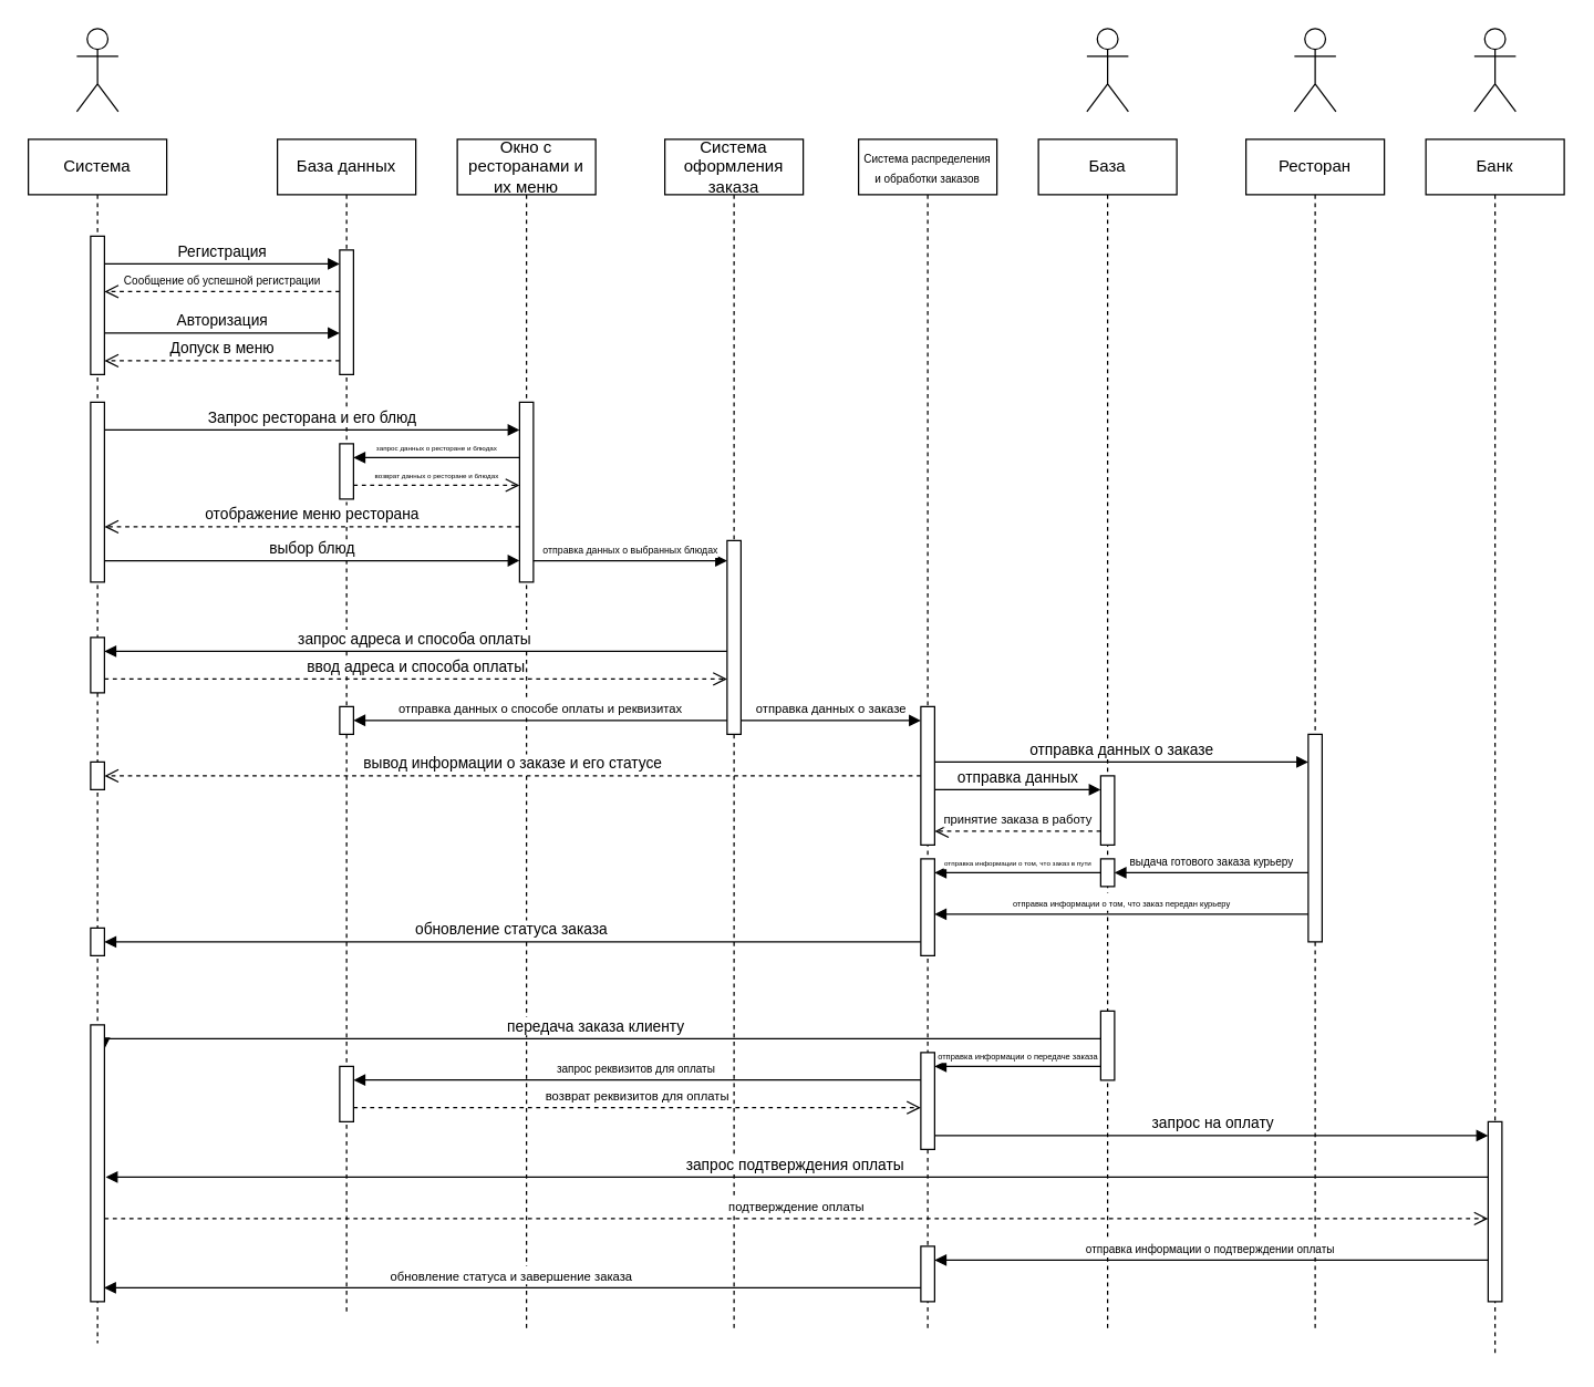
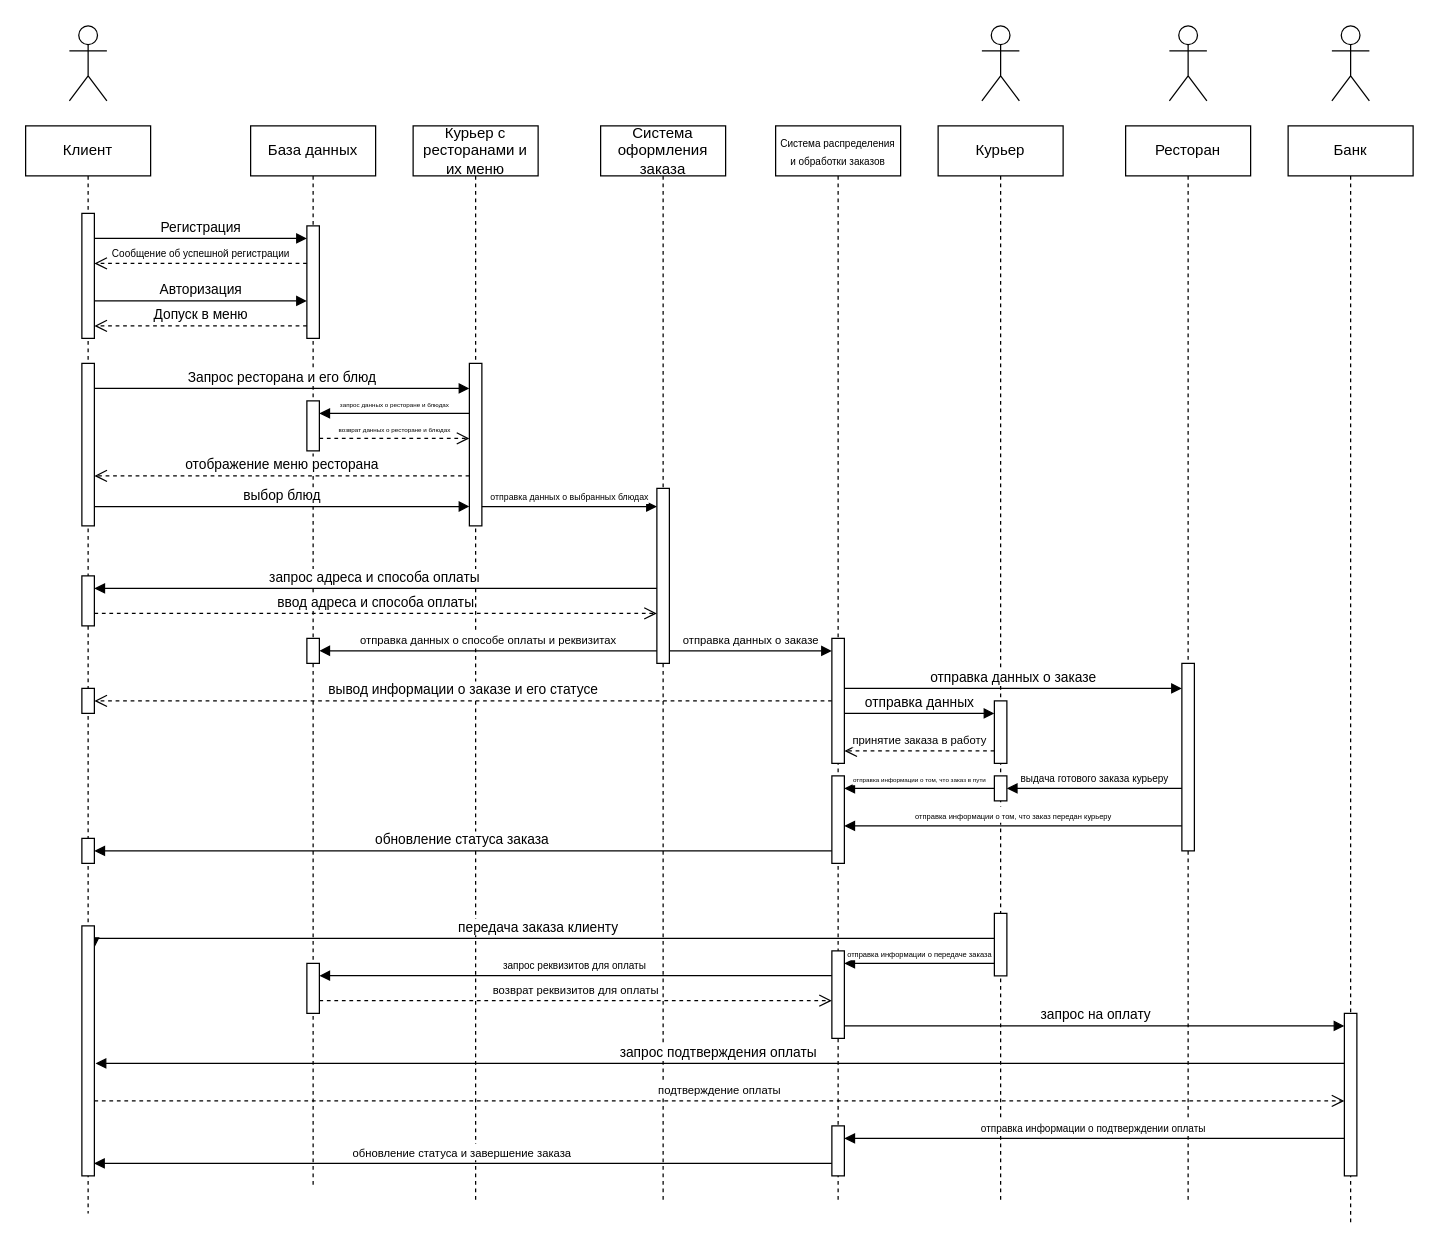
- <mxCell id="2" value="Система" style="shape=umlLifeline;perimeter=lifelinePerimeter;whiteSpace=wrap;html=1;container=0;dropTarget=0;collapsible=0;recursiveResize=0;outlineConnect=0;portConstraint=eastwest;newEdgeStyle={&quot;edgeStyle&quot;:&quot;elbowEdgeStyle&quot;,&quot;elbow&quot;:&quot;vertical&quot;,&quot;curved&quot;:0,&quot;rounded&quot;:0};" parent="1" vertex="1"><mxGeometry x="20" y="100" width="100" height="870" as="geometry" /></mxCell>
+ <mxCell id="2" value="Клиент" style="shape=umlLifeline;perimeter=lifelinePerimeter;whiteSpace=wrap;html=1;container=0;dropTarget=0;collapsible=0;recursiveResize=0;outlineConnect=0;portConstraint=eastwest;newEdgeStyle={&quot;edgeStyle&quot;:&quot;elbowEdgeStyle&quot;,&quot;elbow&quot;:&quot;vertical&quot;,&quot;curved&quot;:0,&quot;rounded&quot;:0};" parent="1" vertex="1"><mxGeometry x="20" y="100" width="100" height="870" as="geometry" /></mxCell>
- <mxCell id="10" value="Окно с ресторанами и их меню" style="shape=umlLifeline;perimeter=lifelinePerimeter;whiteSpace=wrap;html=1;container=0;dropTarget=0;collapsible=0;recursiveResize=0;outlineConnect=0;portConstraint=eastwest;newEdgeStyle={&quot;edgeStyle&quot;:&quot;elbowEdgeStyle&quot;,&quot;elbow&quot;:&quot;vertical&quot;,&quot;curved&quot;:0,&quot;rounded&quot;:0};" parent="1" vertex="1"><mxGeometry x="330" y="100" width="100" height="860" as="geometry" /></mxCell>
+ <mxCell id="10" value="Курьер с ресторанами и их меню" style="shape=umlLifeline;perimeter=lifelinePerimeter;whiteSpace=wrap;html=1;container=0;dropTarget=0;collapsible=0;recursiveResize=0;outlineConnect=0;portConstraint=eastwest;newEdgeStyle={&quot;edgeStyle&quot;:&quot;elbowEdgeStyle&quot;,&quot;elbow&quot;:&quot;vertical&quot;,&quot;curved&quot;:0,&quot;rounded&quot;:0};" parent="1" vertex="1"><mxGeometry x="330" y="100" width="100" height="860" as="geometry" /></mxCell>
- <mxCell id="33" value="База" style="shape=umlLifeline;perimeter=lifelinePerimeter;whiteSpace=wrap;html=1;container=0;dropTarget=0;collapsible=0;recursiveResize=0;outlineConnect=0;portConstraint=eastwest;newEdgeStyle={&quot;edgeStyle&quot;:&quot;elbowEdgeStyle&quot;,&quot;elbow&quot;:&quot;vertical&quot;,&quot;curved&quot;:0,&quot;rounded&quot;:0};" parent="1" vertex="1"><mxGeometry x="750" y="100" width="100" height="860" as="geometry" /></mxCell>
+ <mxCell id="33" value="Курьер" style="shape=umlLifeline;perimeter=lifelinePerimeter;whiteSpace=wrap;html=1;container=0;dropTarget=0;collapsible=0;recursiveResize=0;outlineConnect=0;portConstraint=eastwest;newEdgeStyle={&quot;edgeStyle&quot;:&quot;elbowEdgeStyle&quot;,&quot;elbow&quot;:&quot;vertical&quot;,&quot;curved&quot;:0,&quot;rounded&quot;:0};" parent="1" vertex="1"><mxGeometry x="750" y="100" width="100" height="860" as="geometry" /></mxCell>
